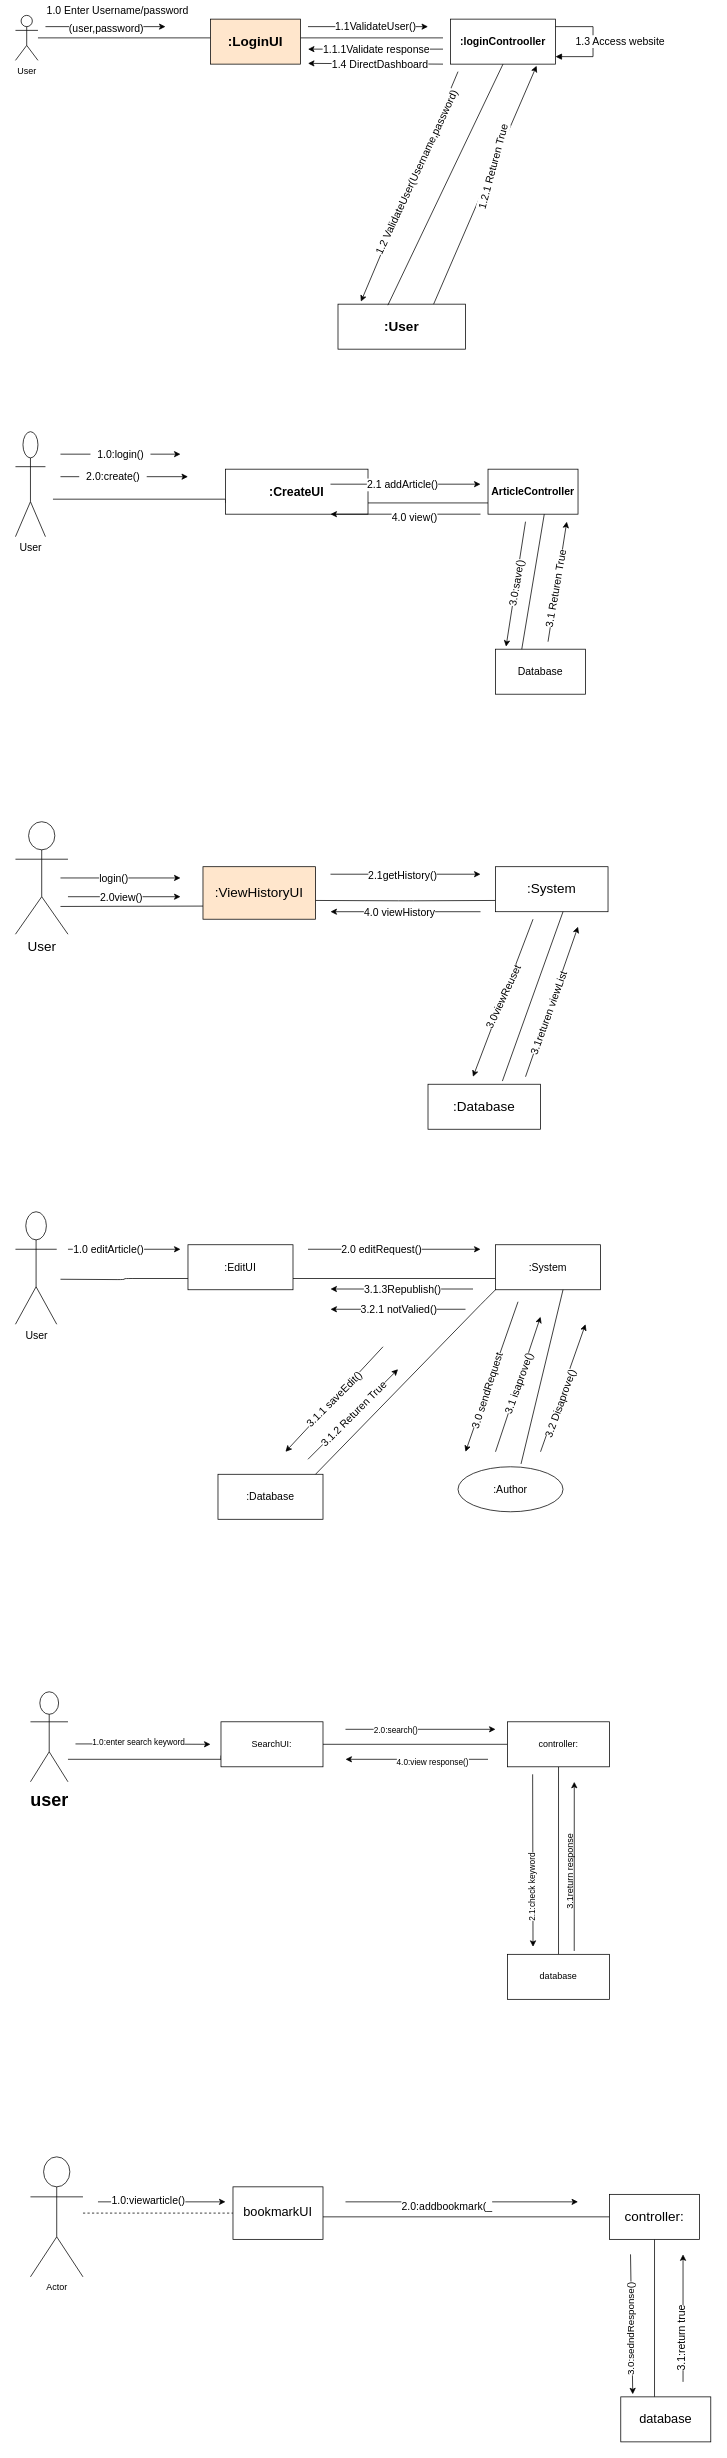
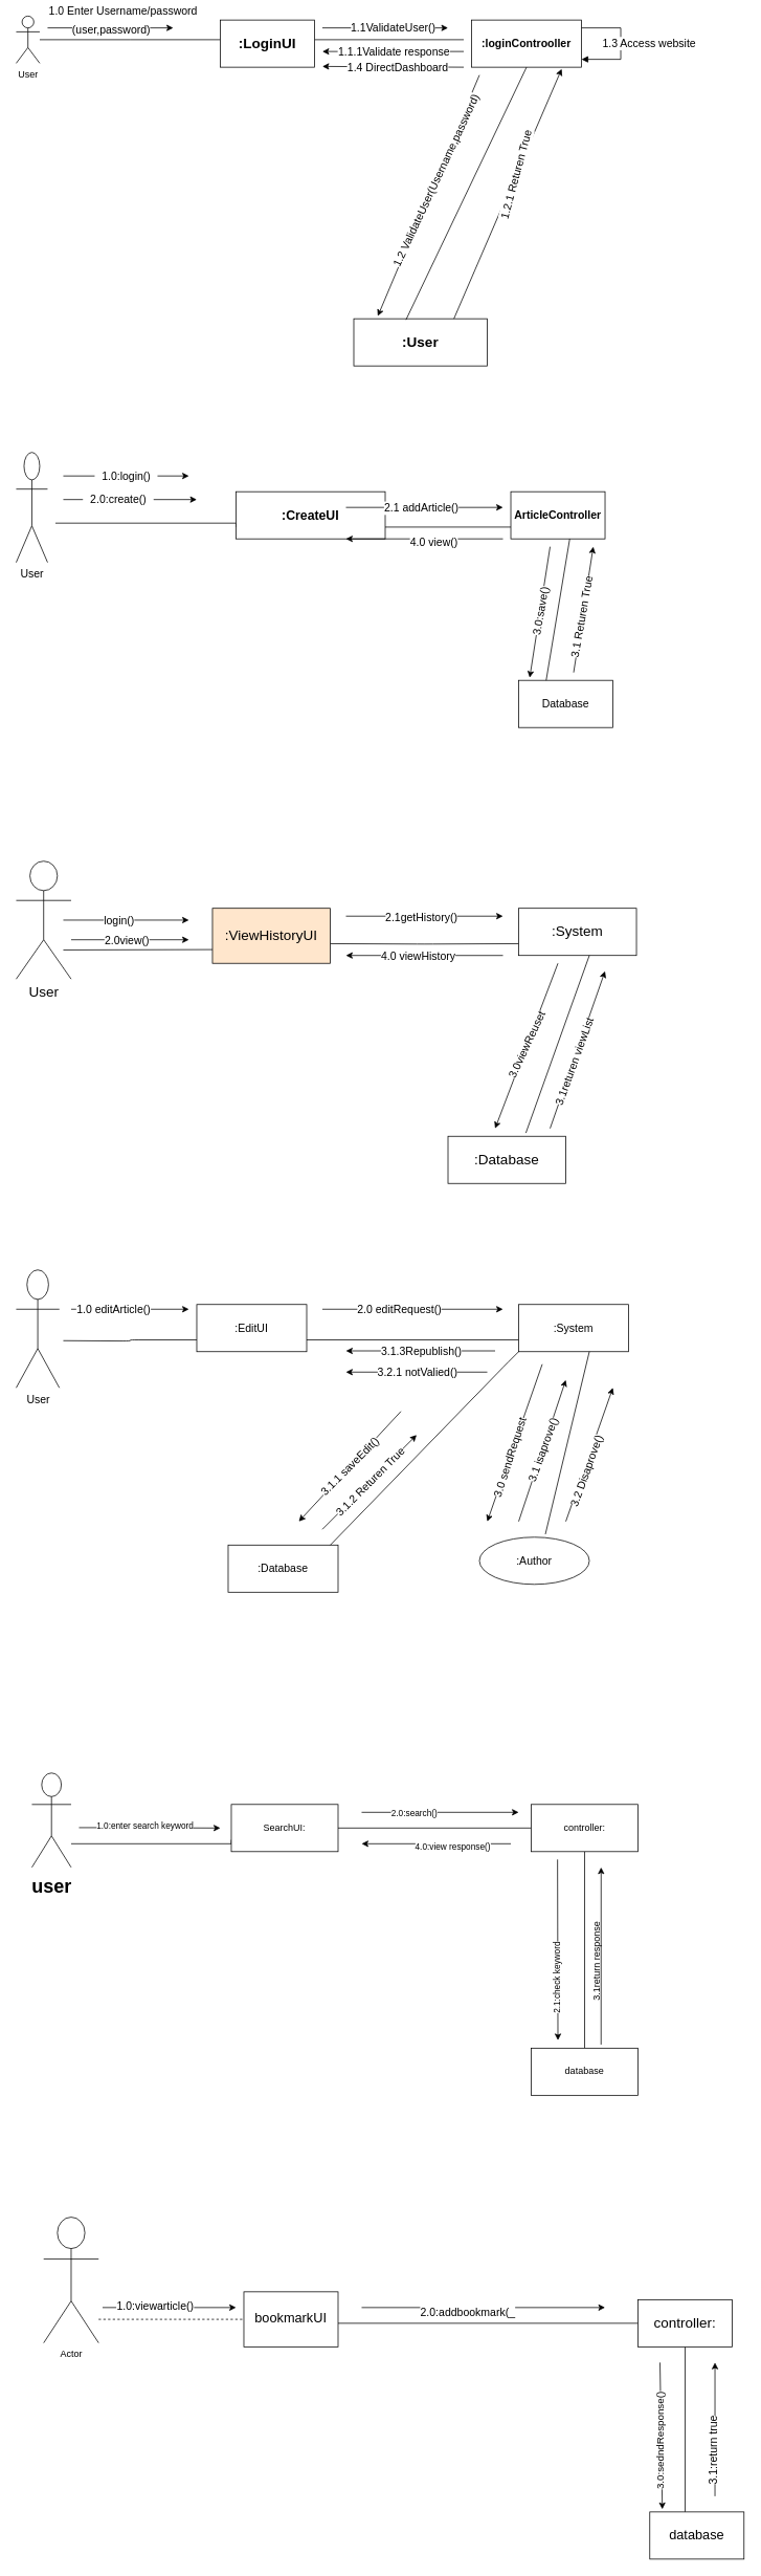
- <mxCell id="6" value="&lt;h3 style=&quot;font-size: 18.04px;&quot;&gt;:LoginUI&lt;/h3&gt;" style="rounded=0;whiteSpace=wrap;html=1;fillColor=#ffe6cc;" parent="1" vertex="1"><mxGeometry x="280" y="25" width="120" height="60" as="geometry" /></mxCell>
+ <mxCell id="6" value="&lt;h3 style=&quot;font-size: 18.04px;&quot;&gt;:LoginUI&lt;/h3&gt;" style="rounded=0;whiteSpace=wrap;html=1;" parent="1" vertex="1"><mxGeometry x="280" y="25" width="120" height="60" as="geometry" /></mxCell>
- <mxCell id="111" value="Actor" style="shape=umlActor;verticalLabelPosition=bottom;verticalAlign=top;html=1;outlineConnect=0;" vertex="1" parent="1"><mxGeometry x="40" y="2875" width="70" height="160" as="geometry" /></mxCell>
+ <mxCell id="111" value="Actor" style="shape=umlActor;verticalLabelPosition=bottom;verticalAlign=top;html=1;outlineConnect=0;" vertex="1" parent="1"><mxGeometry x="55" y="2820" width="70" height="160" as="geometry" /></mxCell>
